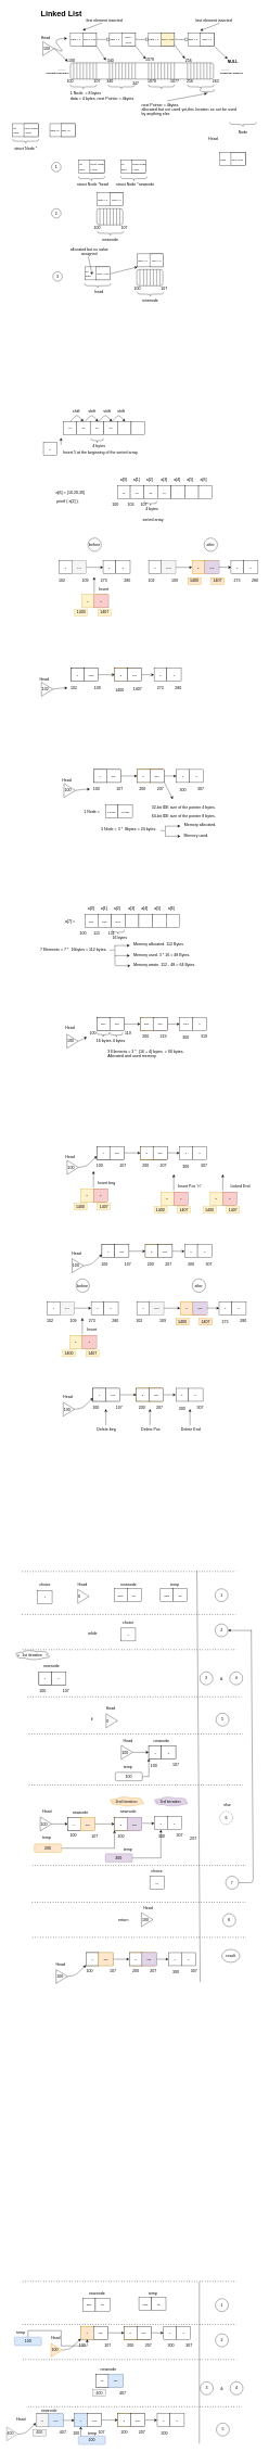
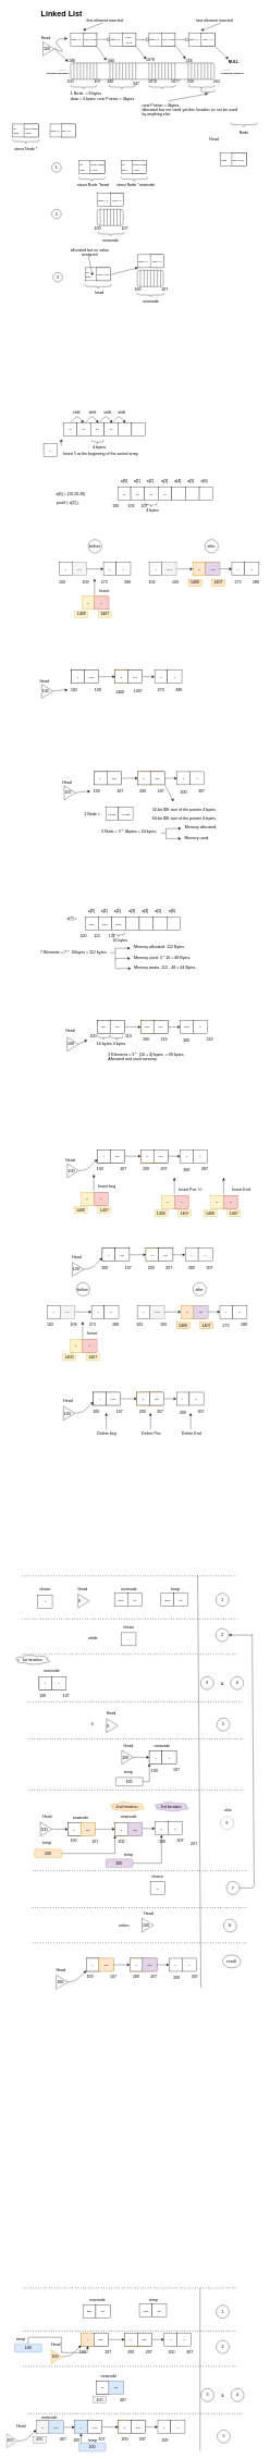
- <mxCell id="57" value="&lt;font style=&quot;font-size: 8px&quot;&gt;next = 256&lt;/font&gt;" style="rounded=0;whiteSpace=wrap;html=1;fillColor=#fff2cc;" parent="1" vertex="1"><mxGeometry x="494" y="99" width="42" height="40" as="geometry" /></mxCell>
+ <mxCell id="57" value="&lt;font style=&quot;font-size: 8px&quot;&gt;next = 256&lt;/font&gt;" style="rounded=0;whiteSpace=wrap;html=1;" parent="1" vertex="1"><mxGeometry x="494" y="99" width="42" height="40" as="geometry" /></mxCell>
- <mxCell id="209" value="&amp;nbsp;sorted array" style="text;html=1;strokeColor=none;fillColor=none;align=left;verticalAlign=middle;whiteSpace=wrap;rounded=0;" parent="1" vertex="1"><mxGeometry x="433.12" y="1585" width="78.12" height="20" as="geometry" /></mxCell>
- <mxCell id="320" value="a[7] =" style="text;html=1;strokeColor=none;fillColor=none;align=left;verticalAlign=middle;whiteSpace=wrap;rounded=0;" parent="1" vertex="1"><mxGeometry x="197.91" y="2818" width="48.95" height="20" as="geometry" /></mxCell>
+ <mxCell id="320" value="a[7] =" style="text;html=1;strokeColor=none;fillColor=none;align=left;verticalAlign=middle;whiteSpace=wrap;rounded=0;" parent="1" vertex="1"><mxGeometry x="202.91" y="2803" width="48.95" height="20" as="geometry" /></mxCell>
- <mxCell id="279" value="319" style="text;html=1;strokeColor=none;fillColor=none;align=center;verticalAlign=middle;whiteSpace=wrap;rounded=0;" parent="1" vertex="1"><mxGeometry x="606.74" y="3174" width="40" height="20" as="geometry" /></mxCell>
+ <mxCell id="279" value="319" style="text;html=1;strokeColor=none;fillColor=none;align=center;verticalAlign=middle;whiteSpace=wrap;rounded=0;" parent="1" vertex="1"><mxGeometry x="621.74" y="3174" width="40" height="20" as="geometry" /></mxCell>
- <mxCell id="439" value="Linked End" style="text;html=1;strokeColor=none;fillColor=none;align=center;verticalAlign=middle;whiteSpace=wrap;rounded=0;" parent="1" vertex="1"><mxGeometry x="694.38" y="3633" width="88.62" height="20" as="geometry" /></mxCell>
+ <mxCell id="439" value="Insert End" style="text;html=1;strokeColor=none;fillColor=none;align=center;verticalAlign=middle;whiteSpace=wrap;rounded=0;" parent="1" vertex="1"><mxGeometry x="694.38" y="3633" width="88.62" height="20" as="geometry" /></mxCell>
